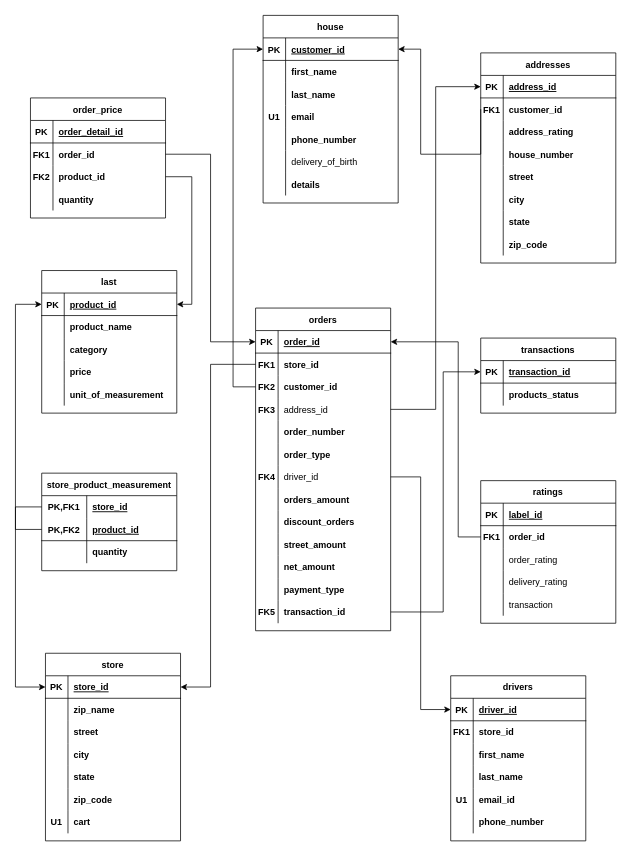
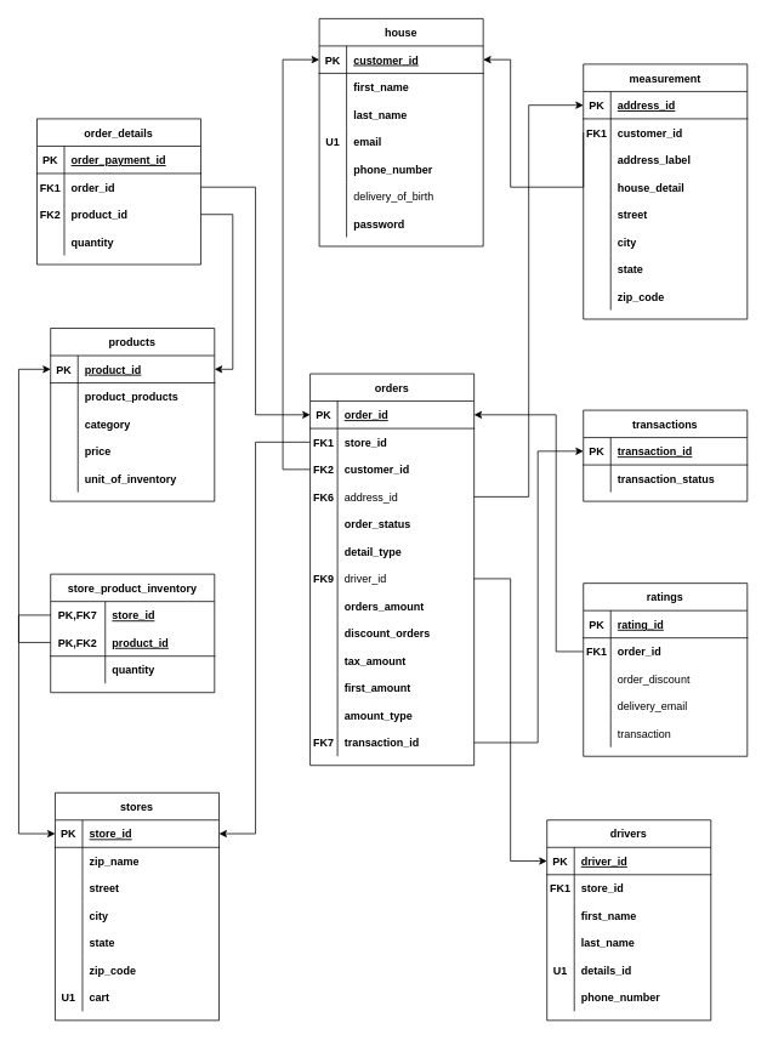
- <mxCell id="77" value="addresses" style="shape=table;startSize=30;container=1;collapsible=1;childLayout=tableLayout;fixedRows=1;rowLines=0;fontStyle=1;align=center;resizeLast=1;" vertex="1" parent="1"><mxGeometry x="640" y="70" width="180" height="280" as="geometry" /></mxCell>
+ <mxCell id="77" value="measurement" style="shape=table;startSize=30;container=1;collapsible=1;childLayout=tableLayout;fixedRows=1;rowLines=0;fontStyle=1;align=center;resizeLast=1;" vertex="1" parent="1"><mxGeometry x="640" y="70" width="180" height="280" as="geometry" /></mxCell>
- <mxCell id="42" value="order_price" style="shape=table;startSize=30;container=1;collapsible=1;childLayout=tableLayout;fixedRows=1;rowLines=0;fontStyle=1;align=center;resizeLast=1;" vertex="1" parent="1"><mxGeometry x="40" y="130" width="180" height="160" as="geometry" /></mxCell>
+ <mxCell id="42" value="order_details" style="shape=table;startSize=30;container=1;collapsible=1;childLayout=tableLayout;fixedRows=1;rowLines=0;fontStyle=1;align=center;resizeLast=1;" vertex="1" parent="1"><mxGeometry x="40" y="130" width="180" height="160" as="geometry" /></mxCell>
- <mxCell id="45" value="order_detail_id" style="shape=partialRectangle;connectable=0;fillColor=none;top=0;left=0;bottom=0;right=0;align=left;spacingLeft=6;fontStyle=5;overflow=hidden;" vertex="1" parent="43"><mxGeometry x="30" width="150" height="30" as="geometry"><mxRectangle width="150" height="30" as="alternateBounds" /></mxGeometry></mxCell>
+ <mxCell id="45" value="order_payment_id" style="shape=partialRectangle;connectable=0;fillColor=none;top=0;left=0;bottom=0;right=0;align=left;spacingLeft=6;fontStyle=5;overflow=hidden;" vertex="1" parent="43"><mxGeometry x="30" width="150" height="30" as="geometry"><mxRectangle width="150" height="30" as="alternateBounds" /></mxGeometry></mxCell>
- <mxCell id="86" value="address_rating" style="shape=partialRectangle;connectable=0;fillColor=none;top=0;left=0;bottom=0;right=0;align=left;spacingLeft=6;overflow=hidden;fontStyle=1" vertex="1" parent="84"><mxGeometry x="30" width="150" height="30" as="geometry"><mxRectangle width="150" height="30" as="alternateBounds" /></mxGeometry></mxCell>
+ <mxCell id="86" value="address_label" style="shape=partialRectangle;connectable=0;fillColor=none;top=0;left=0;bottom=0;right=0;align=left;spacingLeft=6;overflow=hidden;fontStyle=1" vertex="1" parent="84"><mxGeometry x="30" width="150" height="30" as="geometry"><mxRectangle width="150" height="30" as="alternateBounds" /></mxGeometry></mxCell>
- <mxCell id="89" value="house_number" style="shape=partialRectangle;connectable=0;fillColor=none;top=0;left=0;bottom=0;right=0;align=left;spacingLeft=6;overflow=hidden;fontStyle=1" vertex="1" parent="87"><mxGeometry x="30" width="150" height="30" as="geometry"><mxRectangle width="150" height="30" as="alternateBounds" /></mxGeometry></mxCell>
+ <mxCell id="89" value="house_detail" style="shape=partialRectangle;connectable=0;fillColor=none;top=0;left=0;bottom=0;right=0;align=left;spacingLeft=6;overflow=hidden;fontStyle=1" vertex="1" parent="87"><mxGeometry x="30" width="150" height="30" as="geometry"><mxRectangle width="150" height="30" as="alternateBounds" /></mxGeometry></mxCell>
- <mxCell id="76" value="details" style="shape=partialRectangle;connectable=0;fillColor=none;top=0;left=0;bottom=0;right=0;align=left;spacingLeft=6;overflow=hidden;fontStyle=1" vertex="1" parent="74"><mxGeometry x="30" width="150" height="30" as="geometry"><mxRectangle width="150" height="30" as="alternateBounds" /></mxGeometry></mxCell>
+ <mxCell id="76" value="password" style="shape=partialRectangle;connectable=0;fillColor=none;top=0;left=0;bottom=0;right=0;align=left;spacingLeft=6;overflow=hidden;fontStyle=1" vertex="1" parent="74"><mxGeometry x="30" width="150" height="30" as="geometry"><mxRectangle width="150" height="30" as="alternateBounds" /></mxGeometry></mxCell>
- <mxCell id="166" value="last" style="shape=table;startSize=30;container=1;collapsible=1;childLayout=tableLayout;fixedRows=1;rowLines=0;fontStyle=1;align=center;resizeLast=1;" vertex="1" parent="1"><mxGeometry x="55" y="360" width="180" height="190" as="geometry" /></mxCell>
+ <mxCell id="166" value="products" style="shape=table;startSize=30;container=1;collapsible=1;childLayout=tableLayout;fixedRows=1;rowLines=0;fontStyle=1;align=center;resizeLast=1;" vertex="1" parent="1"><mxGeometry x="55" y="360" width="180" height="190" as="geometry" /></mxCell>
- <mxCell id="172" value="product_name" style="shape=partialRectangle;connectable=0;fillColor=none;top=0;left=0;bottom=0;right=0;align=left;spacingLeft=6;overflow=hidden;fontStyle=1" vertex="1" parent="170"><mxGeometry x="30" width="150" height="30" as="geometry"><mxRectangle width="150" height="30" as="alternateBounds" /></mxGeometry></mxCell>
+ <mxCell id="172" value="product_products" style="shape=partialRectangle;connectable=0;fillColor=none;top=0;left=0;bottom=0;right=0;align=left;spacingLeft=6;overflow=hidden;fontStyle=1" vertex="1" parent="170"><mxGeometry x="30" width="150" height="30" as="geometry"><mxRectangle width="150" height="30" as="alternateBounds" /></mxGeometry></mxCell>
- <mxCell id="181" value="unit_of_measurement" style="shape=partialRectangle;connectable=0;fillColor=none;top=0;left=0;bottom=0;right=0;align=left;spacingLeft=6;overflow=hidden;fontStyle=1" vertex="1" parent="179"><mxGeometry x="30" width="150" height="30" as="geometry"><mxRectangle width="150" height="30" as="alternateBounds" /></mxGeometry></mxCell>
+ <mxCell id="181" value="unit_of_inventory" style="shape=partialRectangle;connectable=0;fillColor=none;top=0;left=0;bottom=0;right=0;align=left;spacingLeft=6;overflow=hidden;fontStyle=1" vertex="1" parent="179"><mxGeometry x="30" width="150" height="30" as="geometry"><mxRectangle width="150" height="30" as="alternateBounds" /></mxGeometry></mxCell>
- <mxCell id="108" value="products_status" style="shape=partialRectangle;connectable=0;fillColor=none;top=0;left=0;bottom=0;right=0;align=left;spacingLeft=6;overflow=hidden;fontStyle=1" vertex="1" parent="106"><mxGeometry x="30" width="150" height="30" as="geometry"><mxRectangle width="150" height="30" as="alternateBounds" /></mxGeometry></mxCell>
+ <mxCell id="108" value="transaction_status" style="shape=partialRectangle;connectable=0;fillColor=none;top=0;left=0;bottom=0;right=0;align=left;spacingLeft=6;overflow=hidden;fontStyle=1" vertex="1" parent="106"><mxGeometry x="30" width="150" height="30" as="geometry"><mxRectangle width="150" height="30" as="alternateBounds" /></mxGeometry></mxCell>
- <mxCell id="13" value="FK3" style="shape=partialRectangle;connectable=0;fillColor=none;top=0;left=0;bottom=0;right=0;editable=1;overflow=hidden;fontStyle=1" vertex="1" parent="12"><mxGeometry width="30" height="30" as="geometry"><mxRectangle width="30" height="30" as="alternateBounds" /></mxGeometry></mxCell>
+ <mxCell id="13" value="FK6" style="shape=partialRectangle;connectable=0;fillColor=none;top=0;left=0;bottom=0;right=0;editable=1;overflow=hidden;fontStyle=1" vertex="1" parent="12"><mxGeometry width="30" height="30" as="geometry"><mxRectangle width="30" height="30" as="alternateBounds" /></mxGeometry></mxCell>
- <mxCell id="17" value="order_number" style="shape=partialRectangle;connectable=0;fillColor=none;top=0;left=0;bottom=0;right=0;align=left;spacingLeft=6;overflow=hidden;fontStyle=1" vertex="1" parent="15"><mxGeometry x="30" width="150" height="30" as="geometry"><mxRectangle width="150" height="30" as="alternateBounds" /></mxGeometry></mxCell>
+ <mxCell id="17" value="order_status" style="shape=partialRectangle;connectable=0;fillColor=none;top=0;left=0;bottom=0;right=0;align=left;spacingLeft=6;overflow=hidden;fontStyle=1" vertex="1" parent="15"><mxGeometry x="30" width="150" height="30" as="geometry"><mxRectangle width="150" height="30" as="alternateBounds" /></mxGeometry></mxCell>
- <mxCell id="20" value="order_type" style="shape=partialRectangle;connectable=0;fillColor=none;top=0;left=0;bottom=0;right=0;align=left;spacingLeft=6;overflow=hidden;fontStyle=1" vertex="1" parent="18"><mxGeometry x="30" width="150" height="30" as="geometry"><mxRectangle width="150" height="30" as="alternateBounds" /></mxGeometry></mxCell>
+ <mxCell id="20" value="detail_type" style="shape=partialRectangle;connectable=0;fillColor=none;top=0;left=0;bottom=0;right=0;align=left;spacingLeft=6;overflow=hidden;fontStyle=1" vertex="1" parent="18"><mxGeometry x="30" width="150" height="30" as="geometry"><mxRectangle width="150" height="30" as="alternateBounds" /></mxGeometry></mxCell>
- <mxCell id="22" value="FK4" style="shape=partialRectangle;connectable=0;fillColor=none;top=0;left=0;bottom=0;right=0;editable=1;overflow=hidden;fontStyle=1" vertex="1" parent="21"><mxGeometry width="30" height="30" as="geometry"><mxRectangle width="30" height="30" as="alternateBounds" /></mxGeometry></mxCell>
+ <mxCell id="22" value="FK9" style="shape=partialRectangle;connectable=0;fillColor=none;top=0;left=0;bottom=0;right=0;editable=1;overflow=hidden;fontStyle=1" vertex="1" parent="21"><mxGeometry width="30" height="30" as="geometry"><mxRectangle width="30" height="30" as="alternateBounds" /></mxGeometry></mxCell>
- <mxCell id="182" value="store_product_measurement" style="shape=table;startSize=30;container=1;collapsible=1;childLayout=tableLayout;fixedRows=1;rowLines=0;fontStyle=1;align=center;resizeLast=1;" vertex="1" parent="1"><mxGeometry x="55" y="630" width="180" height="130" as="geometry" /></mxCell>
+ <mxCell id="182" value="store_product_inventory" style="shape=table;startSize=30;container=1;collapsible=1;childLayout=tableLayout;fixedRows=1;rowLines=0;fontStyle=1;align=center;resizeLast=1;" vertex="1" parent="1"><mxGeometry x="55" y="630" width="180" height="130" as="geometry" /></mxCell>
- <mxCell id="184" value="PK,FK1" style="shape=partialRectangle;connectable=0;fillColor=none;top=0;left=0;bottom=0;right=0;fontStyle=1;overflow=hidden;" vertex="1" parent="183"><mxGeometry width="60" height="30" as="geometry"><mxRectangle width="60" height="30" as="alternateBounds" /></mxGeometry></mxCell>
+ <mxCell id="184" value="PK,FK7" style="shape=partialRectangle;connectable=0;fillColor=none;top=0;left=0;bottom=0;right=0;fontStyle=1;overflow=hidden;" vertex="1" parent="183"><mxGeometry width="60" height="30" as="geometry"><mxRectangle width="60" height="30" as="alternateBounds" /></mxGeometry></mxCell>
- <mxCell id="112" value="label_id" style="shape=partialRectangle;connectable=0;fillColor=none;top=0;left=0;bottom=0;right=0;align=left;spacingLeft=6;fontStyle=5;overflow=hidden;" vertex="1" parent="110"><mxGeometry x="30" width="150" height="30" as="geometry"><mxRectangle width="150" height="30" as="alternateBounds" /></mxGeometry></mxCell>
+ <mxCell id="112" value="rating_id" style="shape=partialRectangle;connectable=0;fillColor=none;top=0;left=0;bottom=0;right=0;align=left;spacingLeft=6;fontStyle=5;overflow=hidden;" vertex="1" parent="110"><mxGeometry x="30" width="150" height="30" as="geometry"><mxRectangle width="150" height="30" as="alternateBounds" /></mxGeometry></mxCell>
- <mxCell id="32" value="street_amount" style="shape=partialRectangle;connectable=0;fillColor=none;top=0;left=0;bottom=0;right=0;align=left;spacingLeft=6;overflow=hidden;fontStyle=1" vertex="1" parent="30"><mxGeometry x="30" width="150" height="30" as="geometry"><mxRectangle width="150" height="30" as="alternateBounds" /></mxGeometry></mxCell>
+ <mxCell id="32" value="tax_amount" style="shape=partialRectangle;connectable=0;fillColor=none;top=0;left=0;bottom=0;right=0;align=left;spacingLeft=6;overflow=hidden;fontStyle=1" vertex="1" parent="30"><mxGeometry x="30" width="150" height="30" as="geometry"><mxRectangle width="150" height="30" as="alternateBounds" /></mxGeometry></mxCell>
- <mxCell id="118" value="order_rating" style="shape=partialRectangle;connectable=0;fillColor=none;top=0;left=0;bottom=0;right=0;align=left;spacingLeft=6;overflow=hidden;" vertex="1" parent="116"><mxGeometry x="30" width="150" height="30" as="geometry"><mxRectangle width="150" height="30" as="alternateBounds" /></mxGeometry></mxCell>
+ <mxCell id="118" value="order_discount" style="shape=partialRectangle;connectable=0;fillColor=none;top=0;left=0;bottom=0;right=0;align=left;spacingLeft=6;overflow=hidden;" vertex="1" parent="116"><mxGeometry x="30" width="150" height="30" as="geometry"><mxRectangle width="150" height="30" as="alternateBounds" /></mxGeometry></mxCell>
- <mxCell id="35" value="net_amount" style="shape=partialRectangle;connectable=0;fillColor=none;top=0;left=0;bottom=0;right=0;align=left;spacingLeft=6;overflow=hidden;fontStyle=1" vertex="1" parent="33"><mxGeometry x="30" width="150" height="30" as="geometry"><mxRectangle width="150" height="30" as="alternateBounds" /></mxGeometry></mxCell>
+ <mxCell id="35" value="first_amount" style="shape=partialRectangle;connectable=0;fillColor=none;top=0;left=0;bottom=0;right=0;align=left;spacingLeft=6;overflow=hidden;fontStyle=1" vertex="1" parent="33"><mxGeometry x="30" width="150" height="30" as="geometry"><mxRectangle width="150" height="30" as="alternateBounds" /></mxGeometry></mxCell>
- <mxCell id="121" value="delivery_rating" style="shape=partialRectangle;connectable=0;fillColor=none;top=0;left=0;bottom=0;right=0;align=left;spacingLeft=6;overflow=hidden;" vertex="1" parent="119"><mxGeometry x="30" width="150" height="30" as="geometry"><mxRectangle width="150" height="30" as="alternateBounds" /></mxGeometry></mxCell>
+ <mxCell id="121" value="delivery_email" style="shape=partialRectangle;connectable=0;fillColor=none;top=0;left=0;bottom=0;right=0;align=left;spacingLeft=6;overflow=hidden;" vertex="1" parent="119"><mxGeometry x="30" width="150" height="30" as="geometry"><mxRectangle width="150" height="30" as="alternateBounds" /></mxGeometry></mxCell>
- <mxCell id="38" value="payment_type" style="shape=partialRectangle;connectable=0;fillColor=none;top=0;left=0;bottom=0;right=0;align=left;spacingLeft=6;overflow=hidden;fontStyle=1" vertex="1" parent="36"><mxGeometry x="30" width="150" height="30" as="geometry"><mxRectangle width="150" height="30" as="alternateBounds" /></mxGeometry></mxCell>
+ <mxCell id="38" value="amount_type" style="shape=partialRectangle;connectable=0;fillColor=none;top=0;left=0;bottom=0;right=0;align=left;spacingLeft=6;overflow=hidden;fontStyle=1" vertex="1" parent="36"><mxGeometry x="30" width="150" height="30" as="geometry"><mxRectangle width="150" height="30" as="alternateBounds" /></mxGeometry></mxCell>
- <mxCell id="40" value="FK5" style="shape=partialRectangle;connectable=0;fillColor=none;top=0;left=0;bottom=0;right=0;editable=1;overflow=hidden;fontStyle=1" vertex="1" parent="39"><mxGeometry width="30" height="30" as="geometry"><mxRectangle width="30" height="30" as="alternateBounds" /></mxGeometry></mxCell>
+ <mxCell id="40" value="FK7" style="shape=partialRectangle;connectable=0;fillColor=none;top=0;left=0;bottom=0;right=0;editable=1;overflow=hidden;fontStyle=1" vertex="1" parent="39"><mxGeometry width="30" height="30" as="geometry"><mxRectangle width="30" height="30" as="alternateBounds" /></mxGeometry></mxCell>
- <mxCell id="144" value="store" style="shape=table;startSize=30;container=1;collapsible=1;childLayout=tableLayout;fixedRows=1;rowLines=0;fontStyle=1;align=center;resizeLast=1;" vertex="1" parent="1"><mxGeometry x="60" y="870" width="180" height="250" as="geometry" /></mxCell>
+ <mxCell id="144" value="stores" style="shape=table;startSize=30;container=1;collapsible=1;childLayout=tableLayout;fixedRows=1;rowLines=0;fontStyle=1;align=center;resizeLast=1;" vertex="1" parent="1"><mxGeometry x="60" y="870" width="180" height="250" as="geometry" /></mxCell>
- <mxCell id="140" value="email_id" style="shape=partialRectangle;connectable=0;fillColor=none;top=0;left=0;bottom=0;right=0;align=left;spacingLeft=6;overflow=hidden;fontStyle=1" vertex="1" parent="138"><mxGeometry x="30" width="150" height="30" as="geometry"><mxRectangle width="150" height="30" as="alternateBounds" /></mxGeometry></mxCell>
+ <mxCell id="140" value="details_id" style="shape=partialRectangle;connectable=0;fillColor=none;top=0;left=0;bottom=0;right=0;align=left;spacingLeft=6;overflow=hidden;fontStyle=1" vertex="1" parent="138"><mxGeometry x="30" width="150" height="30" as="geometry"><mxRectangle width="150" height="30" as="alternateBounds" /></mxGeometry></mxCell>
